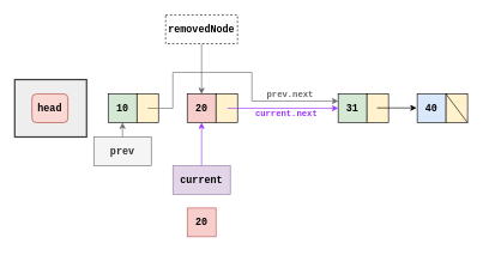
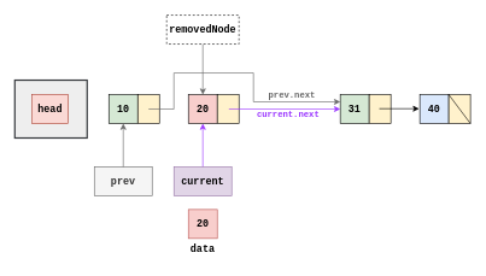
- <mxCell id="3" value="&lt;font style=&quot;font-size: 14px;&quot; face=&quot;Courier New&quot;&gt;&lt;b&gt;head&lt;/b&gt;&lt;/font&gt;" style="whiteSpace=wrap;html=1;fillColor=#fad9d5;strokeColor=#ae4132;rounded=1;" parent="1" vertex="1"><mxGeometry x="44" y="130" width="50" height="40" as="geometry" /></mxCell>
+ <mxCell id="3" value="&lt;font style=&quot;font-size: 14px;&quot; face=&quot;Courier New&quot;&gt;&lt;b&gt;head&lt;/b&gt;&lt;/font&gt;" style="rounded=0;whiteSpace=wrap;html=1;fillColor=#fad9d5;strokeColor=#ae4132;" parent="1" vertex="1"><mxGeometry x="44" y="130" width="50" height="40" as="geometry" /></mxCell>
- <mxCell id="16" value="&lt;font style=&quot;font-size: 14px;&quot; face=&quot;Courier New&quot;&gt;&lt;b&gt;prev&lt;/b&gt;&lt;/font&gt;" style="rounded=0;whiteSpace=wrap;html=1;fillColor=#f5f5f5;strokeColor=#666666;fontColor=#333333;" parent="1" vertex="1"><mxGeometry x="130" y="190" width="80" height="40" as="geometry" /></mxCell>
+ <mxCell id="16" value="&lt;font style=&quot;font-size: 14px;&quot; face=&quot;Courier New&quot;&gt;&lt;b&gt;prev&lt;/b&gt;&lt;/font&gt;" style="rounded=0;whiteSpace=wrap;html=1;fillColor=#f5f5f5;strokeColor=#666666;fontColor=#333333;" parent="1" vertex="1"><mxGeometry x="130" y="230" width="80" height="40" as="geometry" /></mxCell>
+ <mxCell id="21" value="&lt;font face=&quot;Courier New&quot; style=&quot;font-size: 14px;&quot;&gt;&lt;b&gt;data&lt;/b&gt;&lt;/font&gt;" style="text;html=1;align=center;verticalAlign=middle;whiteSpace=wrap;rounded=0;" parent="1" vertex="1"><mxGeometry x="250" y="329" width="60" height="30" as="geometry" /></mxCell>
